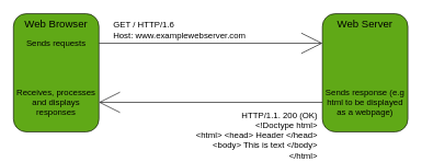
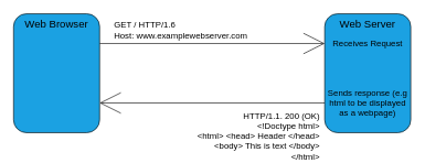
- <mxCell id="6" value="Sends requests" style="text;html=1;strokeColor=none;fillColor=none;align=center;verticalAlign=middle;whiteSpace=wrap;rounded=0;fontSize=13;fontColor=#000000;" vertex="1" parent="1"><mxGeometry x="20" y="50" width="130" height="30" as="geometry" /></mxCell>
+ <mxCell id="8" value="Receives Request" style="text;html=1;strokeColor=none;fillColor=none;align=center;verticalAlign=middle;whiteSpace=wrap;rounded=0;fontSize=13;fontColor=#000000;" vertex="1" parent="1"><mxGeometry x="490" y="50" width="130" height="30" as="geometry" /></mxCell>
- <mxCell id="3" value="Web Browser" style="rounded=1;whiteSpace=wrap;html=1;fontSize=16;verticalAlign=top;fillColor=#60a917;fontColor=#000000;strokeColor=#000000;" vertex="1" parent="1"><mxGeometry x="20" y="20" width="130" height="180" as="geometry" /></mxCell>
+ <mxCell id="3" value="Web Browser" style="rounded=1;whiteSpace=wrap;html=1;fontSize=16;verticalAlign=top;fillColor=#1ba1e2;fontColor=#000000;strokeColor=#000000;" vertex="1" parent="1"><mxGeometry x="20" y="20" width="130" height="180" as="geometry" /></mxCell>
- <mxCell id="5" value="Web Server" style="rounded=1;whiteSpace=wrap;html=1;fontSize=16;verticalAlign=top;strokeColor=#000000;fillColor=#60a917;fontColor=#000000;" vertex="1" parent="1"><mxGeometry x="490" y="20" width="130" height="180" as="geometry" /></mxCell>
+ <mxCell id="5" value="Web Server" style="rounded=1;whiteSpace=wrap;html=1;fontSize=16;verticalAlign=top;strokeColor=#000000;fillColor=#1ba1e2;fontColor=#000000;" vertex="1" parent="1"><mxGeometry x="490" y="20" width="130" height="180" as="geometry" /></mxCell>
- <mxCell id="7" value="Receives, processes and displays responses" style="text;html=1;strokeColor=none;fillColor=none;align=center;verticalAlign=middle;whiteSpace=wrap;rounded=0;fontSize=13;fontColor=#000000;" vertex="1" parent="1"><mxGeometry x="20" y="140" width="130" height="30" as="geometry" /></mxCell>
